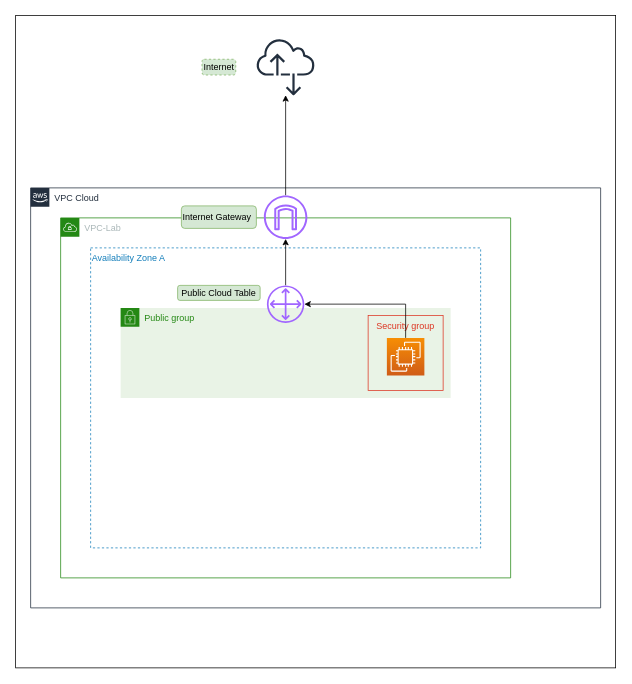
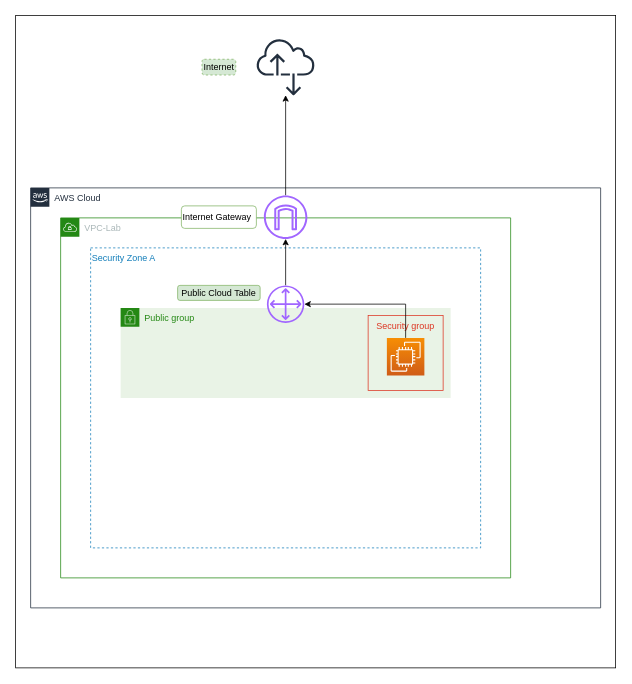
- <mxCell id="3" value="VPC Cloud" style="points=[[0,0],[0.25,0],[0.5,0],[0.75,0],[1,0],[1,0.25],[1,0.5],[1,0.75],[1,1],[0.75,1],[0.5,1],[0.25,1],[0,1],[0,0.75],[0,0.5],[0,0.25]];outlineConnect=0;gradientColor=none;html=1;whiteSpace=wrap;fontSize=12;fontStyle=0;shape=mxgraph.aws4.group;grIcon=mxgraph.aws4.group_aws_cloud_alt;strokeColor=#232F3E;fillColor=none;verticalAlign=top;align=left;spacingLeft=30;fontColor=#232F3E;dashed=0;" vertex="1" parent="1"><mxGeometry x="40" y="250" width="760" height="560" as="geometry" /></mxCell>
+ <mxCell id="3" value="AWS Cloud" style="points=[[0,0],[0.25,0],[0.5,0],[0.75,0],[1,0],[1,0.25],[1,0.5],[1,0.75],[1,1],[0.75,1],[0.5,1],[0.25,1],[0,1],[0,0.75],[0,0.5],[0,0.25]];outlineConnect=0;gradientColor=none;html=1;whiteSpace=wrap;fontSize=12;fontStyle=0;shape=mxgraph.aws4.group;grIcon=mxgraph.aws4.group_aws_cloud_alt;strokeColor=#232F3E;fillColor=none;verticalAlign=top;align=left;spacingLeft=30;fontColor=#232F3E;dashed=0;" vertex="1" parent="1"><mxGeometry x="40" y="250" width="760" height="560" as="geometry" /></mxCell>
- <mxCell id="15" value="Internet Gateway" style="rounded=1;whiteSpace=wrap;html=1;fillColor=#d5e8d4;align=left;strokeColor=#82b366;" vertex="1" parent="1"><mxGeometry x="241" y="274" width="100" height="30" as="geometry" /></mxCell>
+ <mxCell id="15" value="Internet Gateway" style="rounded=1;whiteSpace=wrap;html=1;fillColor=#ffffff;align=left;strokeColor=#82b366;" vertex="1" parent="1"><mxGeometry x="241" y="274" width="100" height="30" as="geometry" /></mxCell>
- <mxCell id="5" value="Availability Zone A" style="fillColor=none;strokeColor=#147EBA;dashed=1;verticalAlign=top;fontStyle=0;fontColor=#147EBA;align=left;" vertex="1" parent="1"><mxGeometry x="120" y="330" width="520" height="400" as="geometry" /></mxCell>
+ <mxCell id="5" value="Security Zone A" style="fillColor=none;strokeColor=#147EBA;dashed=1;verticalAlign=top;fontStyle=0;fontColor=#147EBA;align=left;" vertex="1" parent="1"><mxGeometry x="120" y="330" width="520" height="400" as="geometry" /></mxCell>
